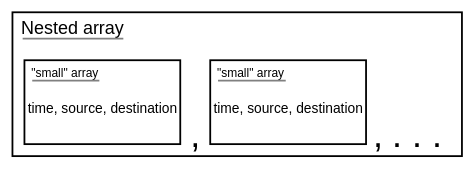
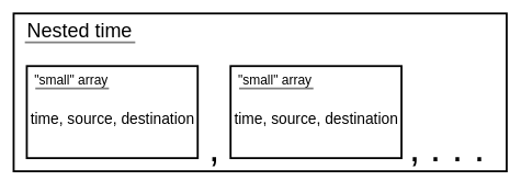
- <mxCell id="3" value="&lt;font style=&quot;font-size: 30px;&quot;&gt;Nested array&lt;/font&gt;" style="text;html=1;align=center;verticalAlign=middle;resizable=0;points=[];autosize=1;strokeColor=none;fillColor=none;fontSize=20;labelBorderColor=none;" vertex="1" parent="1"><mxGeometry x="20" y="20" width="200" height="50" as="geometry" /></mxCell>
+ <mxCell id="3" value="&lt;font style=&quot;font-size: 30px;&quot;&gt;Nested time&lt;/font&gt;" style="text;html=1;align=center;verticalAlign=middle;resizable=0;points=[];autosize=1;strokeColor=none;fillColor=none;fontSize=20;labelBorderColor=none;" vertex="1" parent="1"><mxGeometry x="20" y="20" width="200" height="50" as="geometry" /></mxCell>
